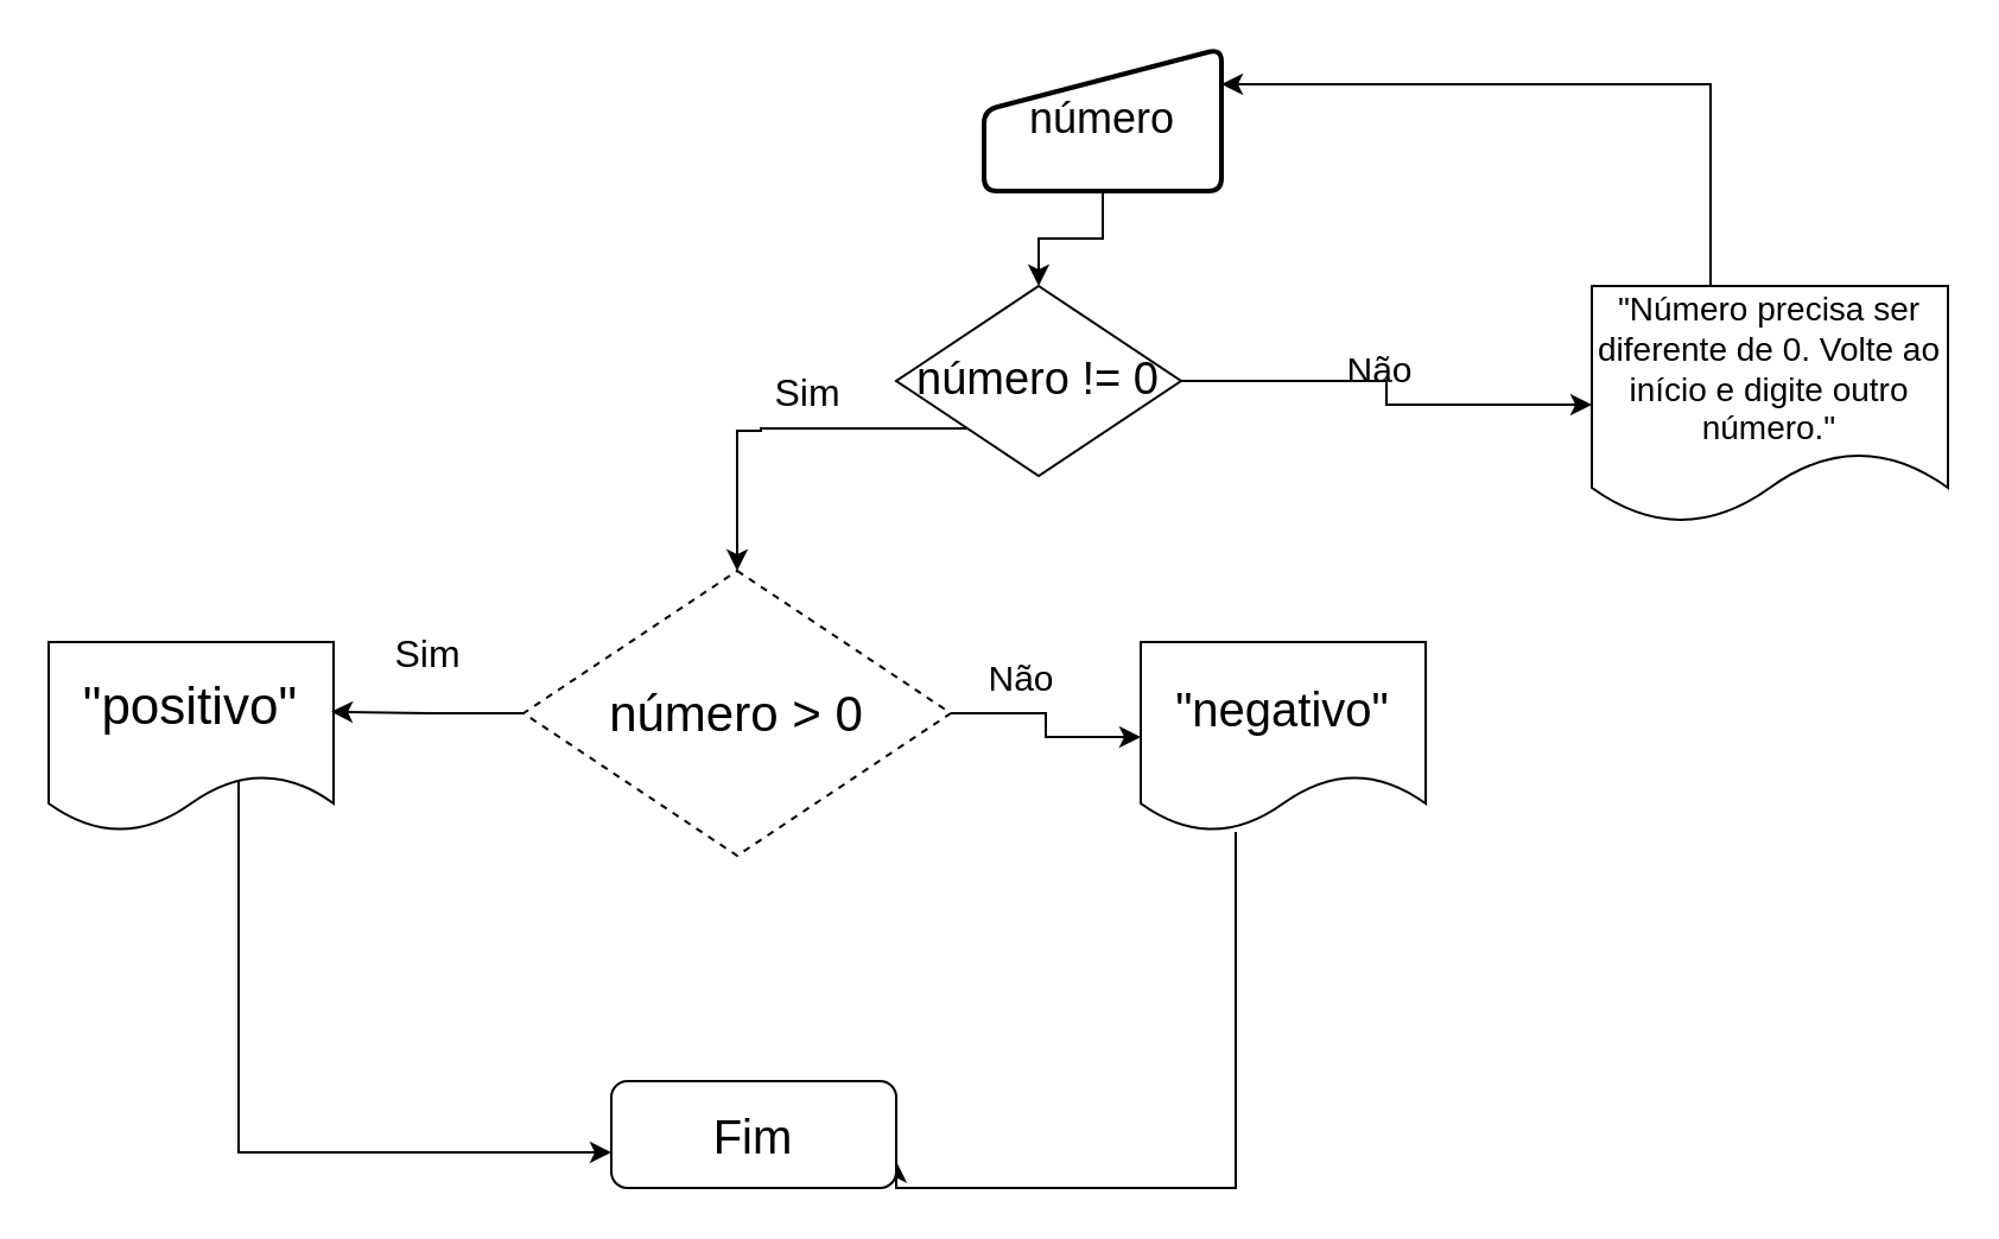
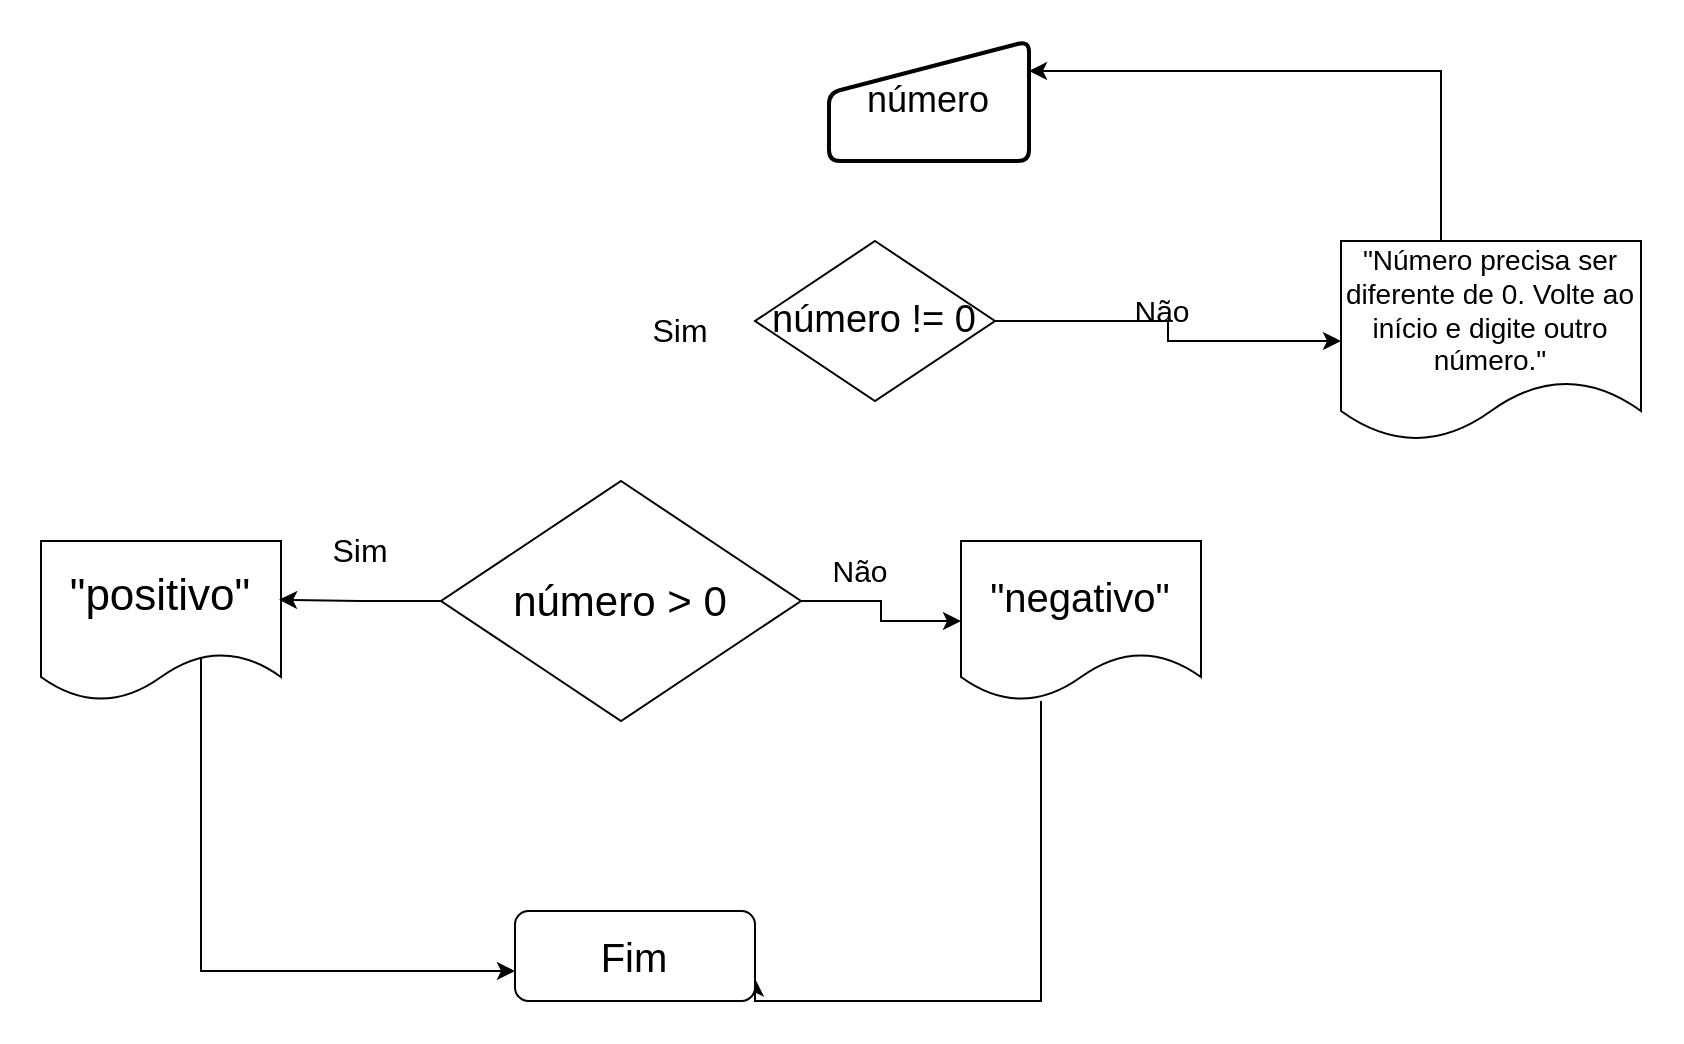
- <mxCell id="2" style="edgeStyle=orthogonalEdgeStyle;rounded=0;orthogonalLoop=1;jettySize=auto;html=1;fontSize=19;" edge="1" parent="1" source="3" target="6"><mxGeometry relative="1" as="geometry" /></mxCell>
- <mxCell id="4" style="edgeStyle=orthogonalEdgeStyle;rounded=0;orthogonalLoop=1;jettySize=auto;html=1;entryX=0.5;entryY=0;entryDx=0;entryDy=0;" edge="1" parent="1" source="6" target="8"><mxGeometry relative="1" as="geometry"><mxPoint x="270" y="180" as="targetPoint" /><Array as="points"><mxPoint x="320" y="180" /><mxPoint x="320" y="181" /><mxPoint x="310" y="181" /></Array></mxGeometry></mxCell>
- <mxCell id="8" value="número &amp;gt; 0" style="rhombus;whiteSpace=wrap;html=1;fontSize=21;dashed=1;" vertex="1" parent="1"><mxGeometry x="220" y="240" width="180" height="120" as="geometry" /></mxCell>
+ <mxCell id="8" value="número &amp;gt; 0" style="rhombus;whiteSpace=wrap;html=1;fontSize=21;" vertex="1" parent="1"><mxGeometry x="220" y="240" width="180" height="120" as="geometry" /></mxCell>
